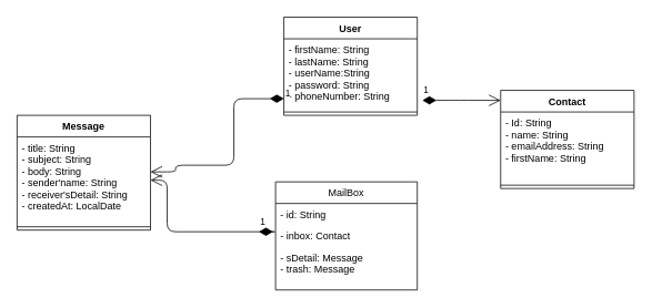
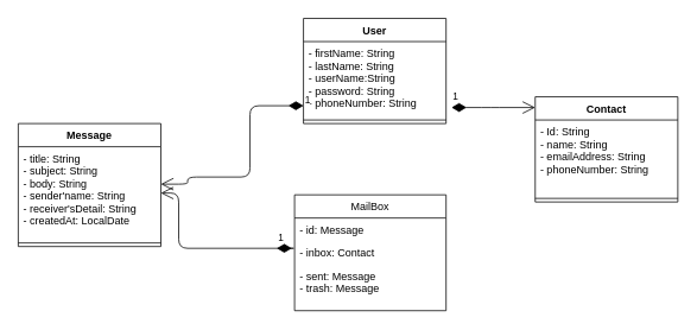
- <mxCell id="9" value="- Id: String&#10;- name: String&#10;- emailAddress: String&#10;- firstName: String" style="text;strokeColor=none;fillColor=none;align=left;verticalAlign=top;spacingLeft=4;spacingRight=4;overflow=hidden;rotatable=0;points=[[0,0.5],[1,0.5]];portConstraint=eastwest;" parent="8" vertex="1"><mxGeometry y="26" width="160" height="84" as="geometry" /></mxCell>
+ <mxCell id="9" value="- Id: String&#10;- name: String&#10;- emailAddress: String&#10;- phoneNumber: String" style="text;strokeColor=none;fillColor=none;align=left;verticalAlign=top;spacingLeft=4;spacingRight=4;overflow=hidden;rotatable=0;points=[[0,0.5],[1,0.5]];portConstraint=eastwest;" parent="8" vertex="1"><mxGeometry y="26" width="160" height="84" as="geometry" /></mxCell>
- <mxCell id="13" value="- id: String&#10;&#10;" style="text;strokeColor=none;fillColor=none;align=left;verticalAlign=top;spacingLeft=4;spacingRight=4;overflow=hidden;rotatable=0;points=[[0,0.5],[1,0.5]];portConstraint=eastwest;" vertex="1" parent="12"><mxGeometry y="26" width="170" height="26" as="geometry" /></mxCell>
+ <mxCell id="13" value="- id: Message&#10;&#10;" style="text;strokeColor=none;fillColor=none;align=left;verticalAlign=top;spacingLeft=4;spacingRight=4;overflow=hidden;rotatable=0;points=[[0,0.5],[1,0.5]];portConstraint=eastwest;" vertex="1" parent="12"><mxGeometry y="26" width="170" height="26" as="geometry" /></mxCell>
- <mxCell id="15" value="- sDetail: Message&#10;- trash: Message" style="text;strokeColor=none;fillColor=none;align=left;verticalAlign=top;spacingLeft=4;spacingRight=4;overflow=hidden;rotatable=0;points=[[0,0.5],[1,0.5]];portConstraint=eastwest;" vertex="1" parent="12"><mxGeometry y="78" width="170" height="52" as="geometry" /></mxCell>
+ <mxCell id="15" value="- sent: Message&#10;- trash: Message" style="text;strokeColor=none;fillColor=none;align=left;verticalAlign=top;spacingLeft=4;spacingRight=4;overflow=hidden;rotatable=0;points=[[0,0.5],[1,0.5]];portConstraint=eastwest;" vertex="1" parent="12"><mxGeometry y="78" width="170" height="52" as="geometry" /></mxCell>
